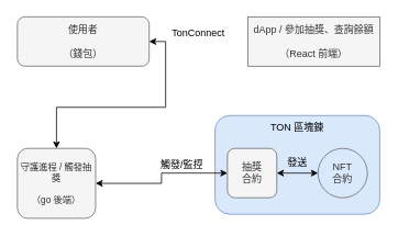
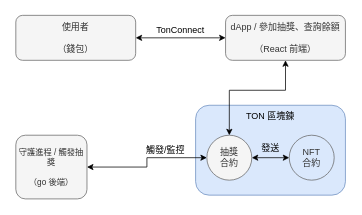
- <mxCell id="4" value="dApp / 參加抽獎、查詢餘額&lt;br&gt;&lt;br&gt;（React 前端）" style="whiteSpace=wrap;html=1;fillColor=#f5f5f5;fontColor=#333333;strokeColor=#666666;rounded=0;" vertex="1" parent="1"><mxGeometry x="300" y="20" width="160" height="60" as="geometry" /></mxCell>
+ <mxCell id="4" value="dApp / 參加抽獎、查詢餘額&lt;br&gt;&lt;br&gt;（React 前端）" style="rounded=1;whiteSpace=wrap;html=1;fillColor=#f5f5f5;fontColor=#333333;strokeColor=#666666;" vertex="1" parent="1"><mxGeometry x="300" y="20" width="160" height="60" as="geometry" /></mxCell>
+ <mxCell id="15" style="edgeStyle=orthogonalEdgeStyle;rounded=0;orthogonalLoop=1;jettySize=auto;html=1;exitX=0.5;exitY=1;exitDx=0;exitDy=0;entryX=0.5;entryY=0;entryDx=0;entryDy=0;startArrow=classic;startFill=1;" edge="1" parent="1" source="4" target="11"><mxGeometry relative="1" as="geometry"><Array as="points"><mxPoint x="380" y="120" /><mxPoint x="305" y="120" /></Array></mxGeometry></mxCell>
- <mxCell id="2" style="edgeStyle=orthogonalEdgeStyle;rounded=0;orthogonalLoop=1;jettySize=auto;html=1;exitX=1;exitY=0.5;exitDx=0;exitDy=0;startArrow=classic;startFill=1;" edge="1" parent="1" source="3" target="7"><mxGeometry relative="1" as="geometry" /></mxCell>
+ <mxCell id="2" style="edgeStyle=orthogonalEdgeStyle;rounded=0;orthogonalLoop=1;jettySize=auto;html=1;exitX=1;exitY=0.5;exitDx=0;exitDy=0;entryX=0;entryY=0.5;entryDx=0;entryDy=0;startArrow=classic;startFill=1;" edge="1" parent="1" source="3" target="4"><mxGeometry relative="1" as="geometry" /></mxCell>
- <mxCell id="11" value="抽獎&lt;br&gt;合約" style="whiteSpace=wrap;html=1;aspect=fixed;fillColor=#f5f5f5;fontColor=#333333;strokeColor=#666666;rounded=1;" vertex="1" parent="1"><mxGeometry x="275" y="180" width="60" height="60" as="geometry" /></mxCell>
+ <mxCell id="11" value="抽獎&lt;br&gt;合約" style="ellipse;whiteSpace=wrap;html=1;aspect=fixed;fillColor=#f5f5f5;fontColor=#333333;strokeColor=#666666;" vertex="1" parent="1"><mxGeometry x="275" y="180" width="60" height="60" as="geometry" /></mxCell>
